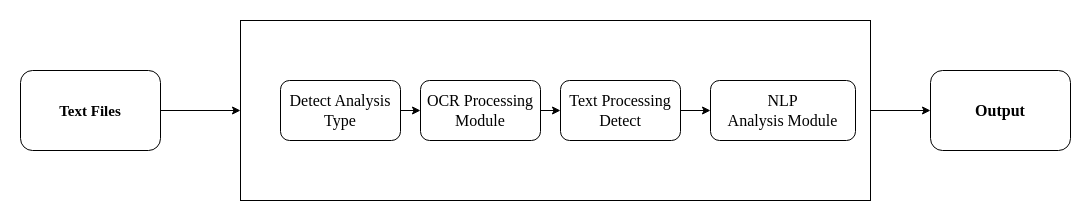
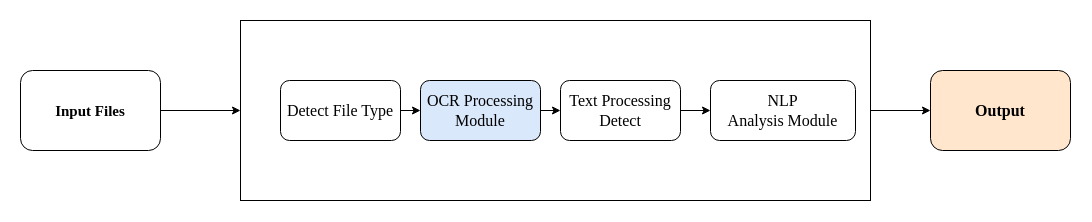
- <mxCell id="3" value="&lt;b&gt;&lt;font style=&quot;font-size: 15px;&quot;&gt;Text Files&lt;/font&gt;&lt;/b&gt;" style="rounded=1;whiteSpace=wrap;html=1;fontFamily=Times New Roman;" vertex="1" parent="1"><mxGeometry x="20" y="70" width="140" height="80" as="geometry" /></mxCell>
+ <mxCell id="3" value="&lt;b&gt;&lt;font style=&quot;font-size: 15px;&quot;&gt;Input Files&lt;/font&gt;&lt;/b&gt;" style="rounded=1;whiteSpace=wrap;html=1;fontFamily=Times New Roman;" vertex="1" parent="1"><mxGeometry x="20" y="70" width="140" height="80" as="geometry" /></mxCell>
- <mxCell id="5" value="&lt;font style=&quot;font-size: 16px;&quot;&gt;Detect Analysis Type&lt;/font&gt;" style="rounded=1;whiteSpace=wrap;html=1;fontFamily=Times New Roman;" vertex="1" parent="1"><mxGeometry x="280" y="80" width="120" height="60" as="geometry" /></mxCell>
+ <mxCell id="5" value="&lt;font style=&quot;font-size: 16px;&quot;&gt;Detect File Type&lt;/font&gt;" style="rounded=1;whiteSpace=wrap;html=1;fontFamily=Times New Roman;" vertex="1" parent="1"><mxGeometry x="280" y="80" width="120" height="60" as="geometry" /></mxCell>
- <mxCell id="6" value="&lt;font style=&quot;font-size: 16px;&quot;&gt;OCR Processing&lt;br&gt;Module&lt;/font&gt;" style="rounded=1;whiteSpace=wrap;html=1;fontFamily=Times New Roman;" vertex="1" parent="1"><mxGeometry x="420" y="80" width="120" height="60" as="geometry" /></mxCell>
+ <mxCell id="6" value="&lt;font style=&quot;font-size: 16px;&quot;&gt;OCR Processing&lt;br&gt;Module&lt;/font&gt;" style="rounded=1;whiteSpace=wrap;html=1;fontFamily=Times New Roman;fillColor=#dae8fc;" vertex="1" parent="1"><mxGeometry x="420" y="80" width="120" height="60" as="geometry" /></mxCell>
- <mxCell id="13" value="Output" style="rounded=1;whiteSpace=wrap;html=1;fontFamily=Times New Roman;fontStyle=1;fontSize=16;" vertex="1" parent="1"><mxGeometry x="930" y="70" width="140" height="80" as="geometry" /></mxCell>
+ <mxCell id="13" value="Output" style="rounded=1;whiteSpace=wrap;html=1;fontFamily=Times New Roman;fontStyle=1;fontSize=16;fillColor=#ffe6cc;" vertex="1" parent="1"><mxGeometry x="930" y="70" width="140" height="80" as="geometry" /></mxCell>
